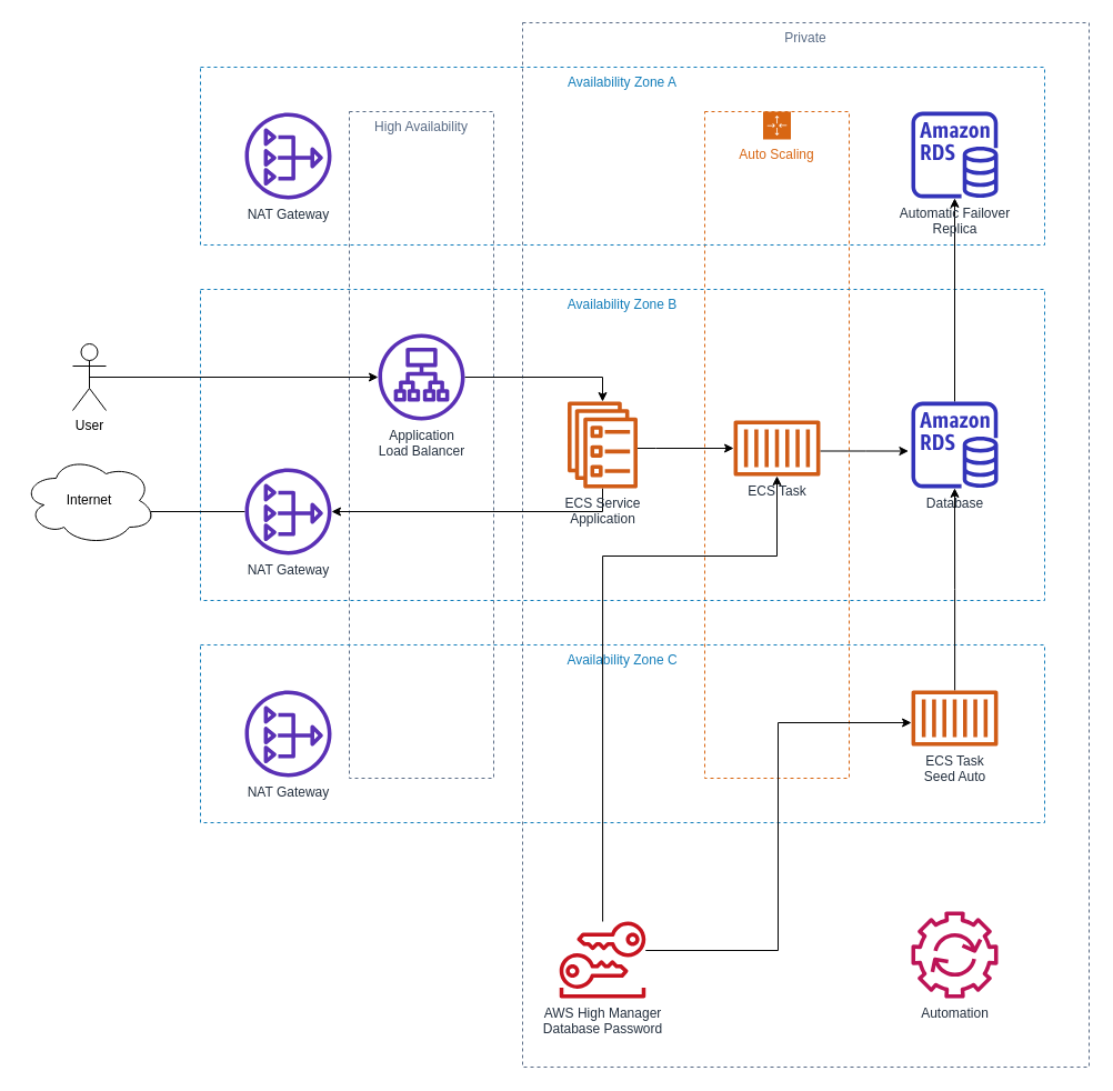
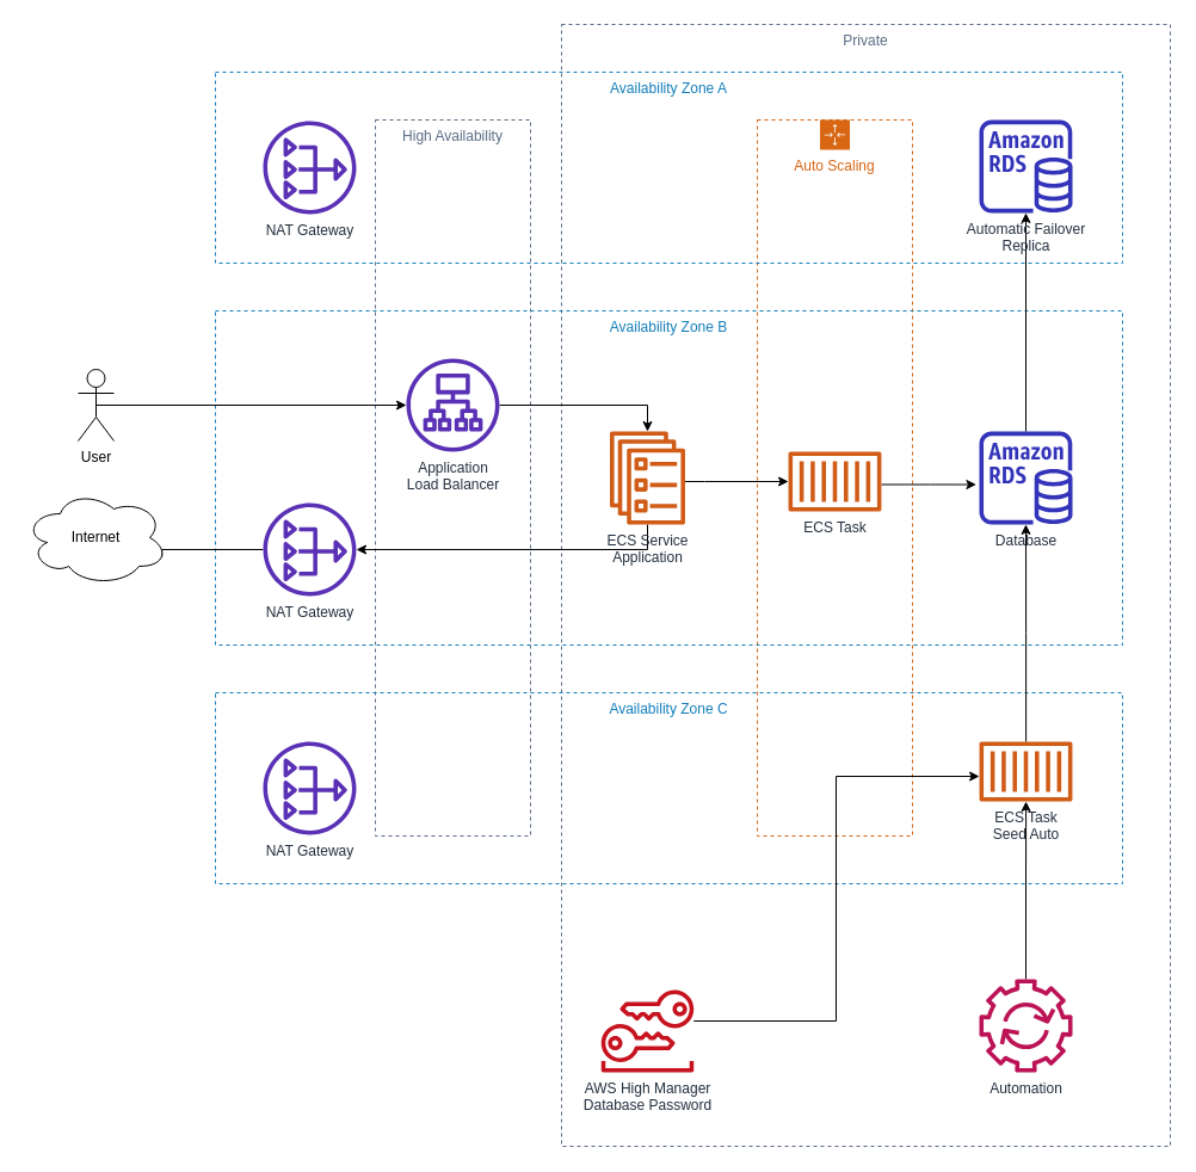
- <mxCell id="28" style="edgeStyle=orthogonalEdgeStyle;rounded=0;orthogonalLoop=1;jettySize=auto;html=1;startArrow=none;startFill=0;endArrow=classic;endFill=1;" edge="1" parent="1" source="29" target="19"><mxGeometry relative="1" as="geometry"><Array as="points"><mxPoint x="542" y="500" /><mxPoint x="699" y="500" /></Array></mxGeometry></mxCell>
+ <mxCell id="30" style="edgeStyle=orthogonalEdgeStyle;rounded=0;orthogonalLoop=1;jettySize=auto;html=1;startArrow=none;startFill=0;endArrow=classic;endFill=1;" edge="1" parent="1" source="31" target="26"><mxGeometry relative="1" as="geometry" /></mxCell>
